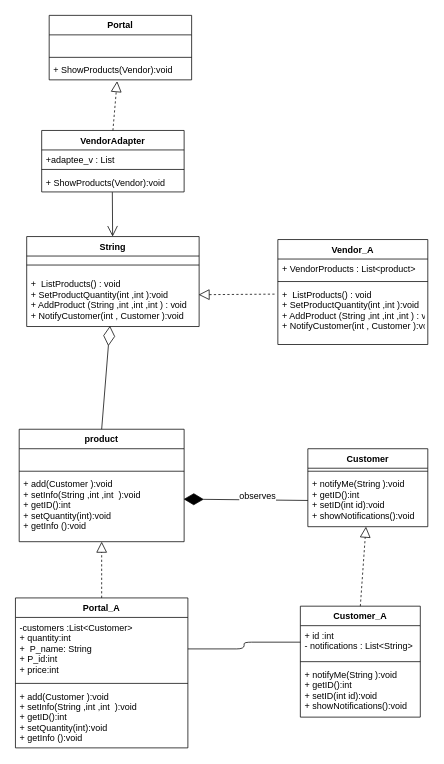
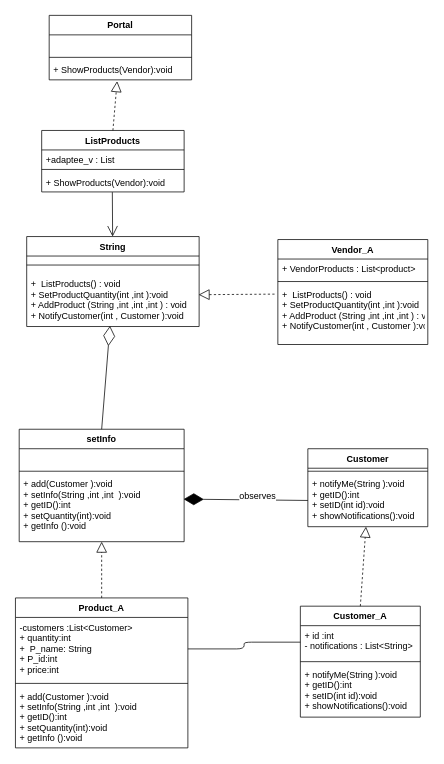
- <mxCell id="37" value="VendorAdapter" style="swimlane;fontStyle=1;align=center;verticalAlign=top;childLayout=stackLayout;horizontal=1;startSize=26;horizontalStack=0;resizeParent=1;resizeParentMax=0;resizeLast=0;collapsible=1;marginBottom=0;" vertex="1" parent="1"><mxGeometry x="55" y="173.5" width="190" height="82" as="geometry" /></mxCell>
+ <mxCell id="37" value="ListProducts" style="swimlane;fontStyle=1;align=center;verticalAlign=top;childLayout=stackLayout;horizontal=1;startSize=26;horizontalStack=0;resizeParent=1;resizeParentMax=0;resizeLast=0;collapsible=1;marginBottom=0;" vertex="1" parent="1"><mxGeometry x="55" y="173.5" width="190" height="82" as="geometry" /></mxCell>
- <mxCell id="2" value="product" style="swimlane;fontStyle=1;align=center;verticalAlign=top;childLayout=stackLayout;horizontal=1;startSize=26;horizontalStack=0;resizeParent=1;resizeParentMax=0;resizeLast=0;collapsible=1;marginBottom=0;" vertex="1" parent="1"><mxGeometry x="25" y="572" width="220" height="150" as="geometry" /></mxCell>
+ <mxCell id="2" value="setInfo" style="swimlane;fontStyle=1;align=center;verticalAlign=top;childLayout=stackLayout;horizontal=1;startSize=26;horizontalStack=0;resizeParent=1;resizeParentMax=0;resizeLast=0;collapsible=1;marginBottom=0;" vertex="1" parent="1"><mxGeometry x="25" y="572" width="220" height="150" as="geometry" /></mxCell>
- <mxCell id="6" value="Portal_A" style="swimlane;fontStyle=1;align=center;verticalAlign=top;childLayout=stackLayout;horizontal=1;startSize=26;horizontalStack=0;resizeParent=1;resizeParentMax=0;resizeLast=0;collapsible=1;marginBottom=0;" vertex="1" parent="1"><mxGeometry x="20" y="797" width="230" height="200" as="geometry" /></mxCell>
+ <mxCell id="6" value="Product_A" style="swimlane;fontStyle=1;align=center;verticalAlign=top;childLayout=stackLayout;horizontal=1;startSize=26;horizontalStack=0;resizeParent=1;resizeParentMax=0;resizeLast=0;collapsible=1;marginBottom=0;" vertex="1" parent="1"><mxGeometry x="20" y="797" width="230" height="200" as="geometry" /></mxCell>
